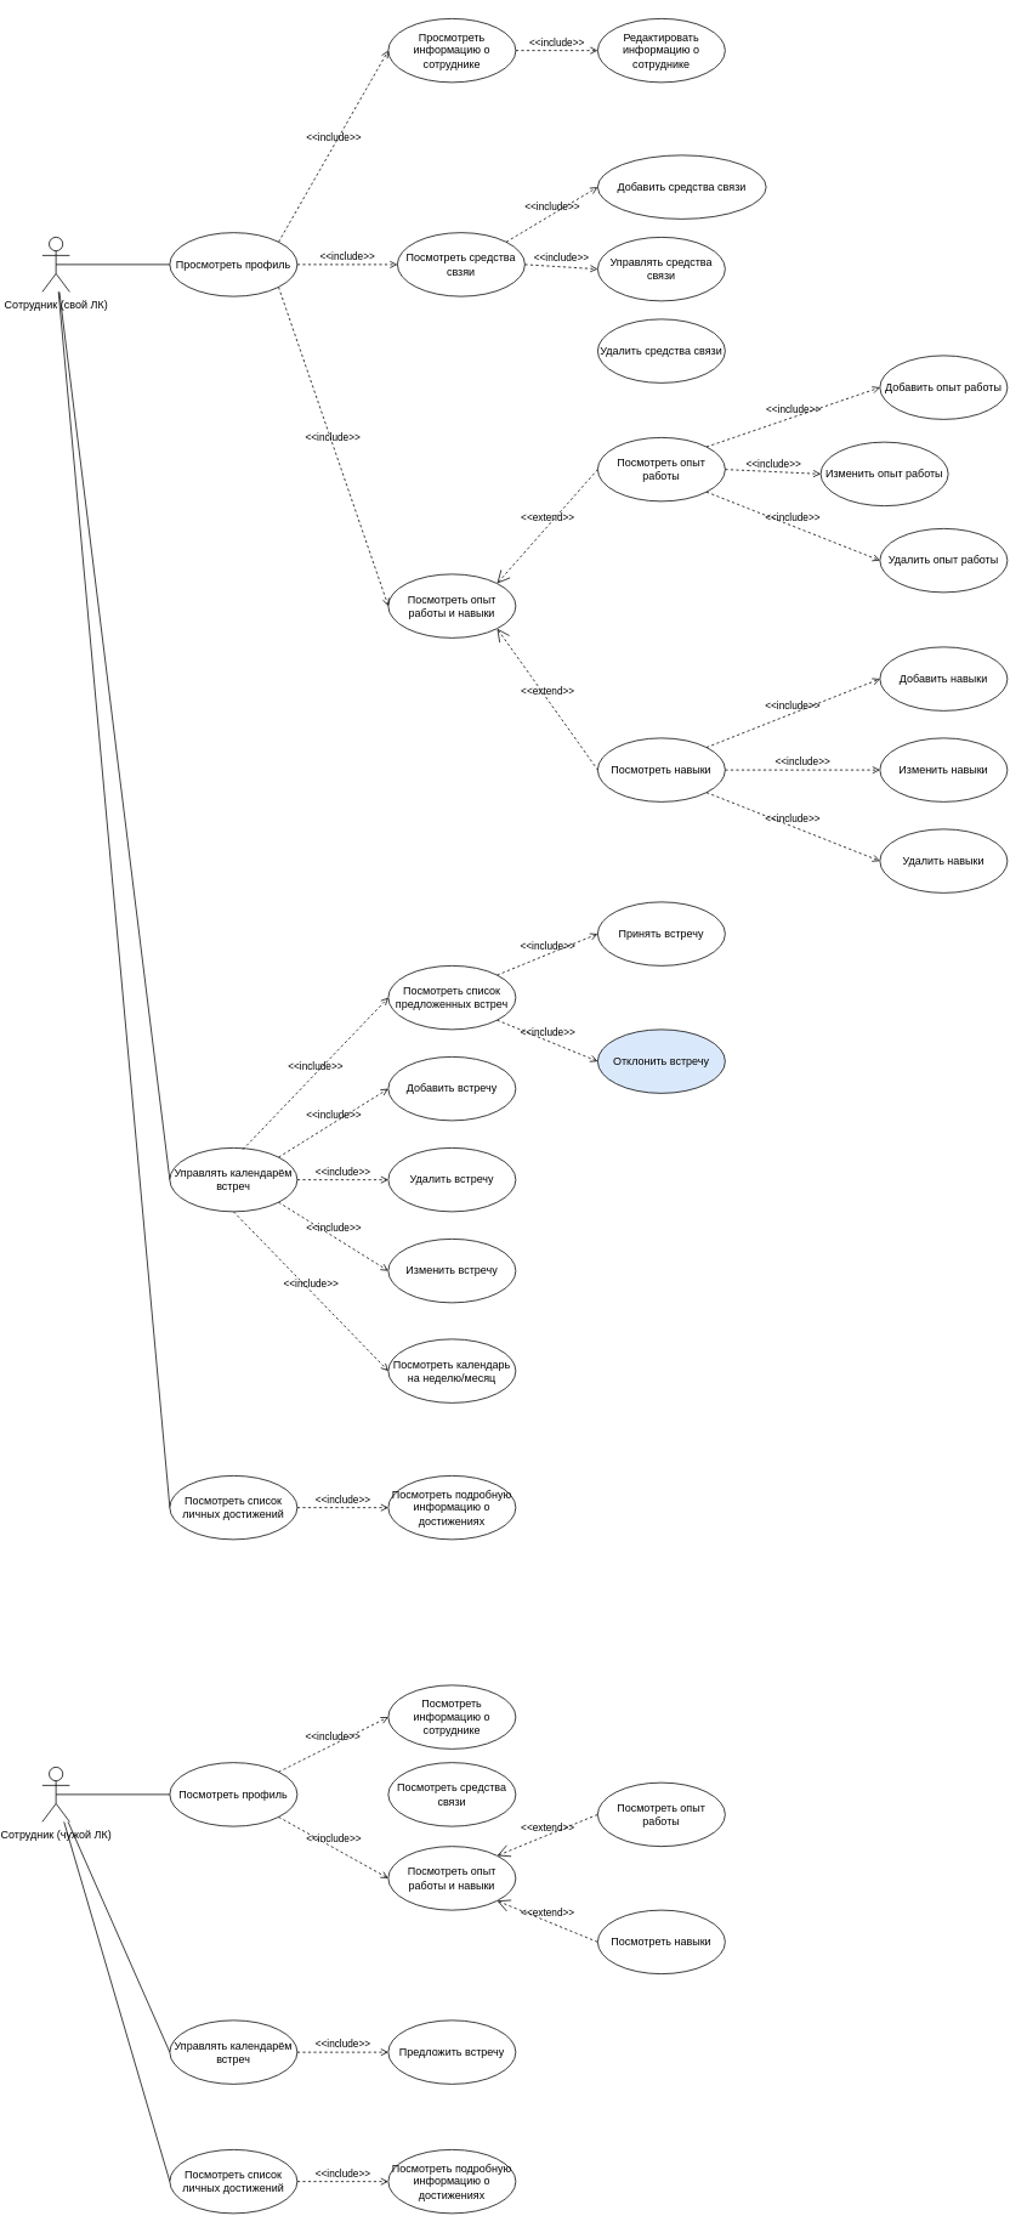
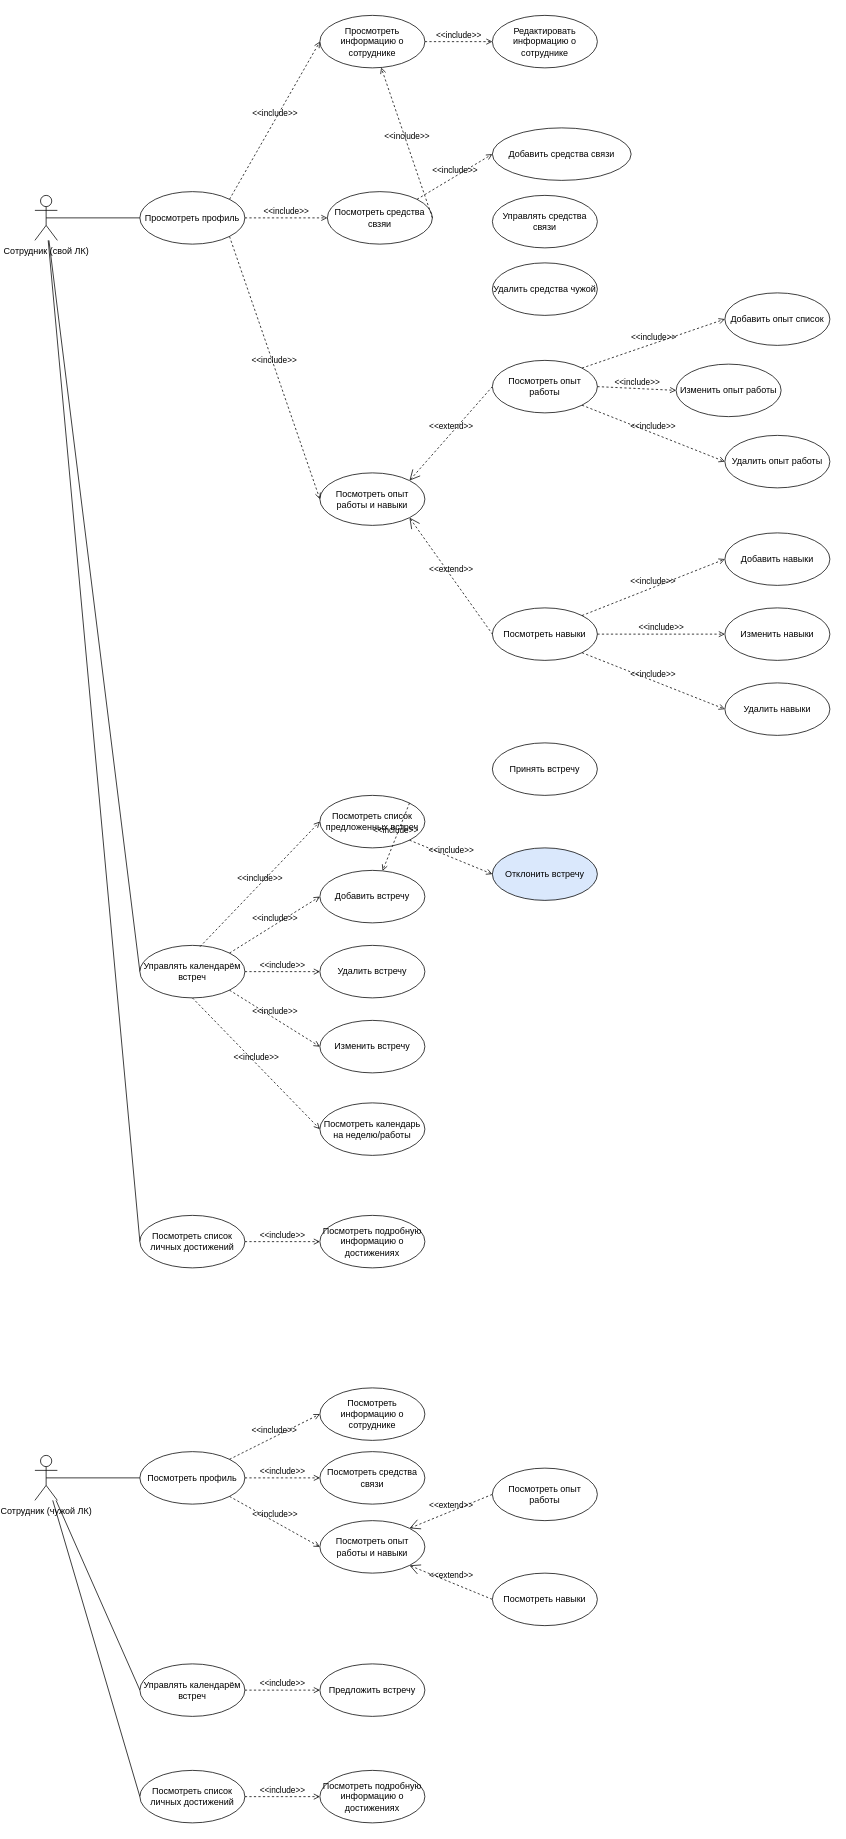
- <mxCell id="25" value="&amp;lt;&amp;lt;include&amp;gt;&amp;gt;" style="html=1;verticalAlign=bottom;labelBackgroundColor=none;endArrow=open;endFill=0;dashed=1;exitX=1;exitY=0.5;exitDx=0;exitDy=0;entryX=0;entryY=0.5;entryDx=0;entryDy=0;" parent="1" source="8" target="26" edge="1"><mxGeometry width="160" relative="1" as="geometry"><mxPoint x="540" y="590" as="sourcePoint" /><mxPoint x="640" y="585" as="targetPoint" /></mxGeometry></mxCell>
+ <mxCell id="25" value="&amp;lt;&amp;lt;include&amp;gt;&amp;gt;" style="html=1;verticalAlign=bottom;labelBackgroundColor=none;endArrow=open;endFill=0;dashed=1;exitX=1;exitY=0.5;exitDx=0;exitDy=0;" parent="1" source="8" target="6" edge="1"><mxGeometry width="160" relative="1" as="geometry"><mxPoint x="540" y="590" as="sourcePoint" /><mxPoint x="640" y="585" as="targetPoint" /></mxGeometry></mxCell>
- <mxCell id="27" value="Удалить средства связи" style="ellipse;whiteSpace=wrap;html=1;" parent="1" vertex="1"><mxGeometry x="630" y="350" width="140" height="70" as="geometry" /></mxCell>
+ <mxCell id="27" value="Удалить средства чужой" style="ellipse;whiteSpace=wrap;html=1;" parent="1" vertex="1"><mxGeometry x="630" y="350" width="140" height="70" as="geometry" /></mxCell>
- <mxCell id="36" value="Добавить опыт работы" style="ellipse;whiteSpace=wrap;html=1;" parent="1" vertex="1"><mxGeometry x="940" y="390" width="140" height="70" as="geometry" /></mxCell>
+ <mxCell id="36" value="Добавить опыт список" style="ellipse;whiteSpace=wrap;html=1;" parent="1" vertex="1"><mxGeometry x="940" y="390" width="140" height="70" as="geometry" /></mxCell>
- <mxCell id="73" value="&amp;lt;&amp;lt;include&amp;gt;&amp;gt;" style="edgeStyle=none;html=1;endArrow=open;verticalAlign=bottom;dashed=1;labelBackgroundColor=none;rounded=0;exitX=1;exitY=0;exitDx=0;exitDy=0;entryX=0;entryY=0.5;entryDx=0;entryDy=0;" parent="1" source="69" target="71" edge="1"><mxGeometry width="160" relative="1" as="geometry"><mxPoint x="479.997" y="1055.251" as="sourcePoint" /><mxPoint x="600.5" y="950" as="targetPoint" /></mxGeometry></mxCell>
+ <mxCell id="73" value="&amp;lt;&amp;lt;include&amp;gt;&amp;gt;" style="edgeStyle=none;html=1;endArrow=open;verticalAlign=bottom;dashed=1;labelBackgroundColor=none;rounded=0;exitX=1;exitY=0;exitDx=0;exitDy=0;" parent="1" source="69" target="13" edge="1"><mxGeometry width="160" relative="1" as="geometry"><mxPoint x="479.997" y="1055.251" as="sourcePoint" /><mxPoint x="600.5" y="950" as="targetPoint" /></mxGeometry></mxCell>
- <mxCell id="14" value="Посмотреть календарь на неделю/месяц" style="ellipse;whiteSpace=wrap;html=1;" parent="1" vertex="1"><mxGeometry x="400" y="1470" width="140" height="70" as="geometry" /></mxCell>
+ <mxCell id="14" value="Посмотреть календарь на неделю/работы" style="ellipse;whiteSpace=wrap;html=1;" parent="1" vertex="1"><mxGeometry x="400" y="1470" width="140" height="70" as="geometry" /></mxCell>
+ <mxCell id="55" value="&amp;lt;&amp;lt;include&amp;gt;&amp;gt;" style="edgeStyle=none;html=1;endArrow=open;verticalAlign=bottom;dashed=1;labelBackgroundColor=none;rounded=0;exitX=1;exitY=0.5;exitDx=0;exitDy=0;entryX=0;entryY=0.5;entryDx=0;entryDy=0;" parent="1" source="51" target="54" edge="1"><mxGeometry width="160" relative="1" as="geometry"><mxPoint x="310" y="1982" as="sourcePoint" /><mxPoint x="470" y="2222" as="targetPoint" /></mxGeometry></mxCell>
